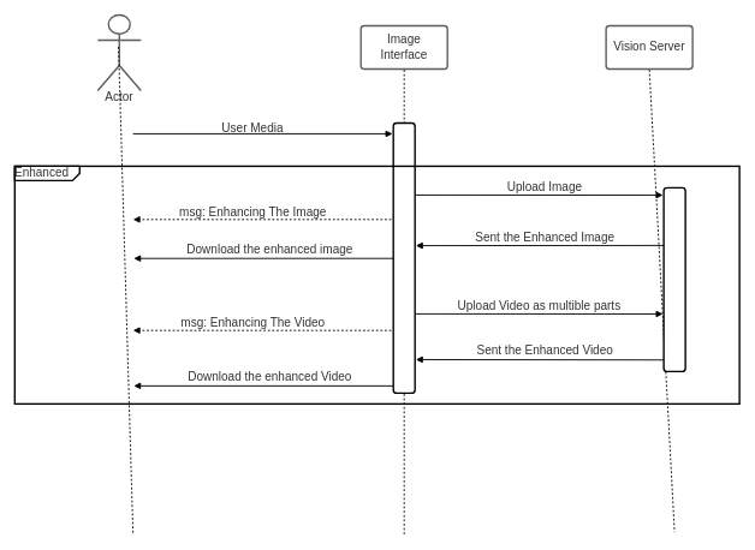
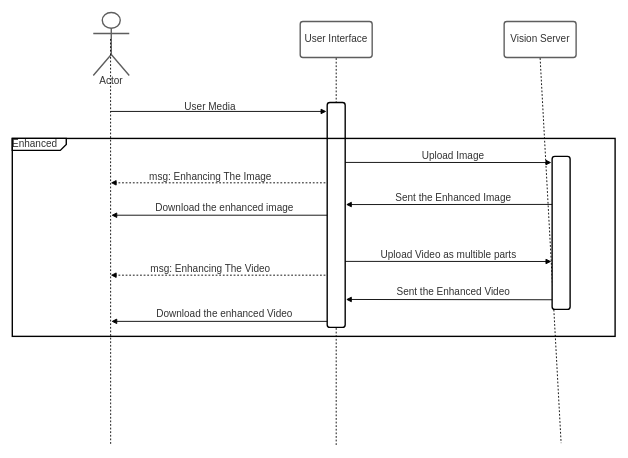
- <mxCell id="3" value="Image Interface" style="html=1;overflow=block;blockSpacing=1;whiteSpace=wrap;;whiteSpace=wrap;fontSize=16.7;fontColor=#333333;spacing=3.8;strokeColor=#5e5e5e;strokeOpacity=100;rounded=1;absoluteArcSize=1;arcSize=9;strokeWidth=2.3;" parent="1" vertex="1"><mxGeometry x="500" y="35" width="120" height="60" as="geometry" /></mxCell>
+ <mxCell id="3" value="User Interface" style="html=1;overflow=block;blockSpacing=1;whiteSpace=wrap;;whiteSpace=wrap;fontSize=16.7;fontColor=#333333;spacing=3.8;strokeColor=#5e5e5e;strokeOpacity=100;rounded=1;absoluteArcSize=1;arcSize=9;strokeWidth=2.3;" parent="1" vertex="1"><mxGeometry x="500" y="35" width="120" height="60" as="geometry" /></mxCell>
- <mxCell id="2" value="Actor" style="html=1;overflow=block;blockSpacing=1;whiteSpace=wrap;shape=umlActor;labelPosition=center;verticalLabelPosition=bottom;verticalAlign=top;whiteSpace=nowrap;whiteSpace=wrap;fontSize=16.7;fontColor=#333333;spacing=0;strokeColor=#5e5e5e;strokeOpacity=100;rounded=1;absoluteArcSize=1;arcSize=9;strokeWidth=2.3;" parent="1" vertex="1"><mxGeometry x="135" y="20" width="60" height="105" as="geometry" /></mxCell>
+ <mxCell id="2" value="Actor" style="html=1;overflow=block;blockSpacing=1;whiteSpace=wrap;shape=umlActor;labelPosition=center;verticalLabelPosition=bottom;verticalAlign=top;whiteSpace=nowrap;whiteSpace=wrap;fontSize=16.7;fontColor=#333333;spacing=0;strokeColor=#5e5e5e;strokeOpacity=100;rounded=1;absoluteArcSize=1;arcSize=9;strokeWidth=2.3;" parent="1" vertex="1"><mxGeometry x="155" y="20" width="60" height="105" as="geometry" /></mxCell>
